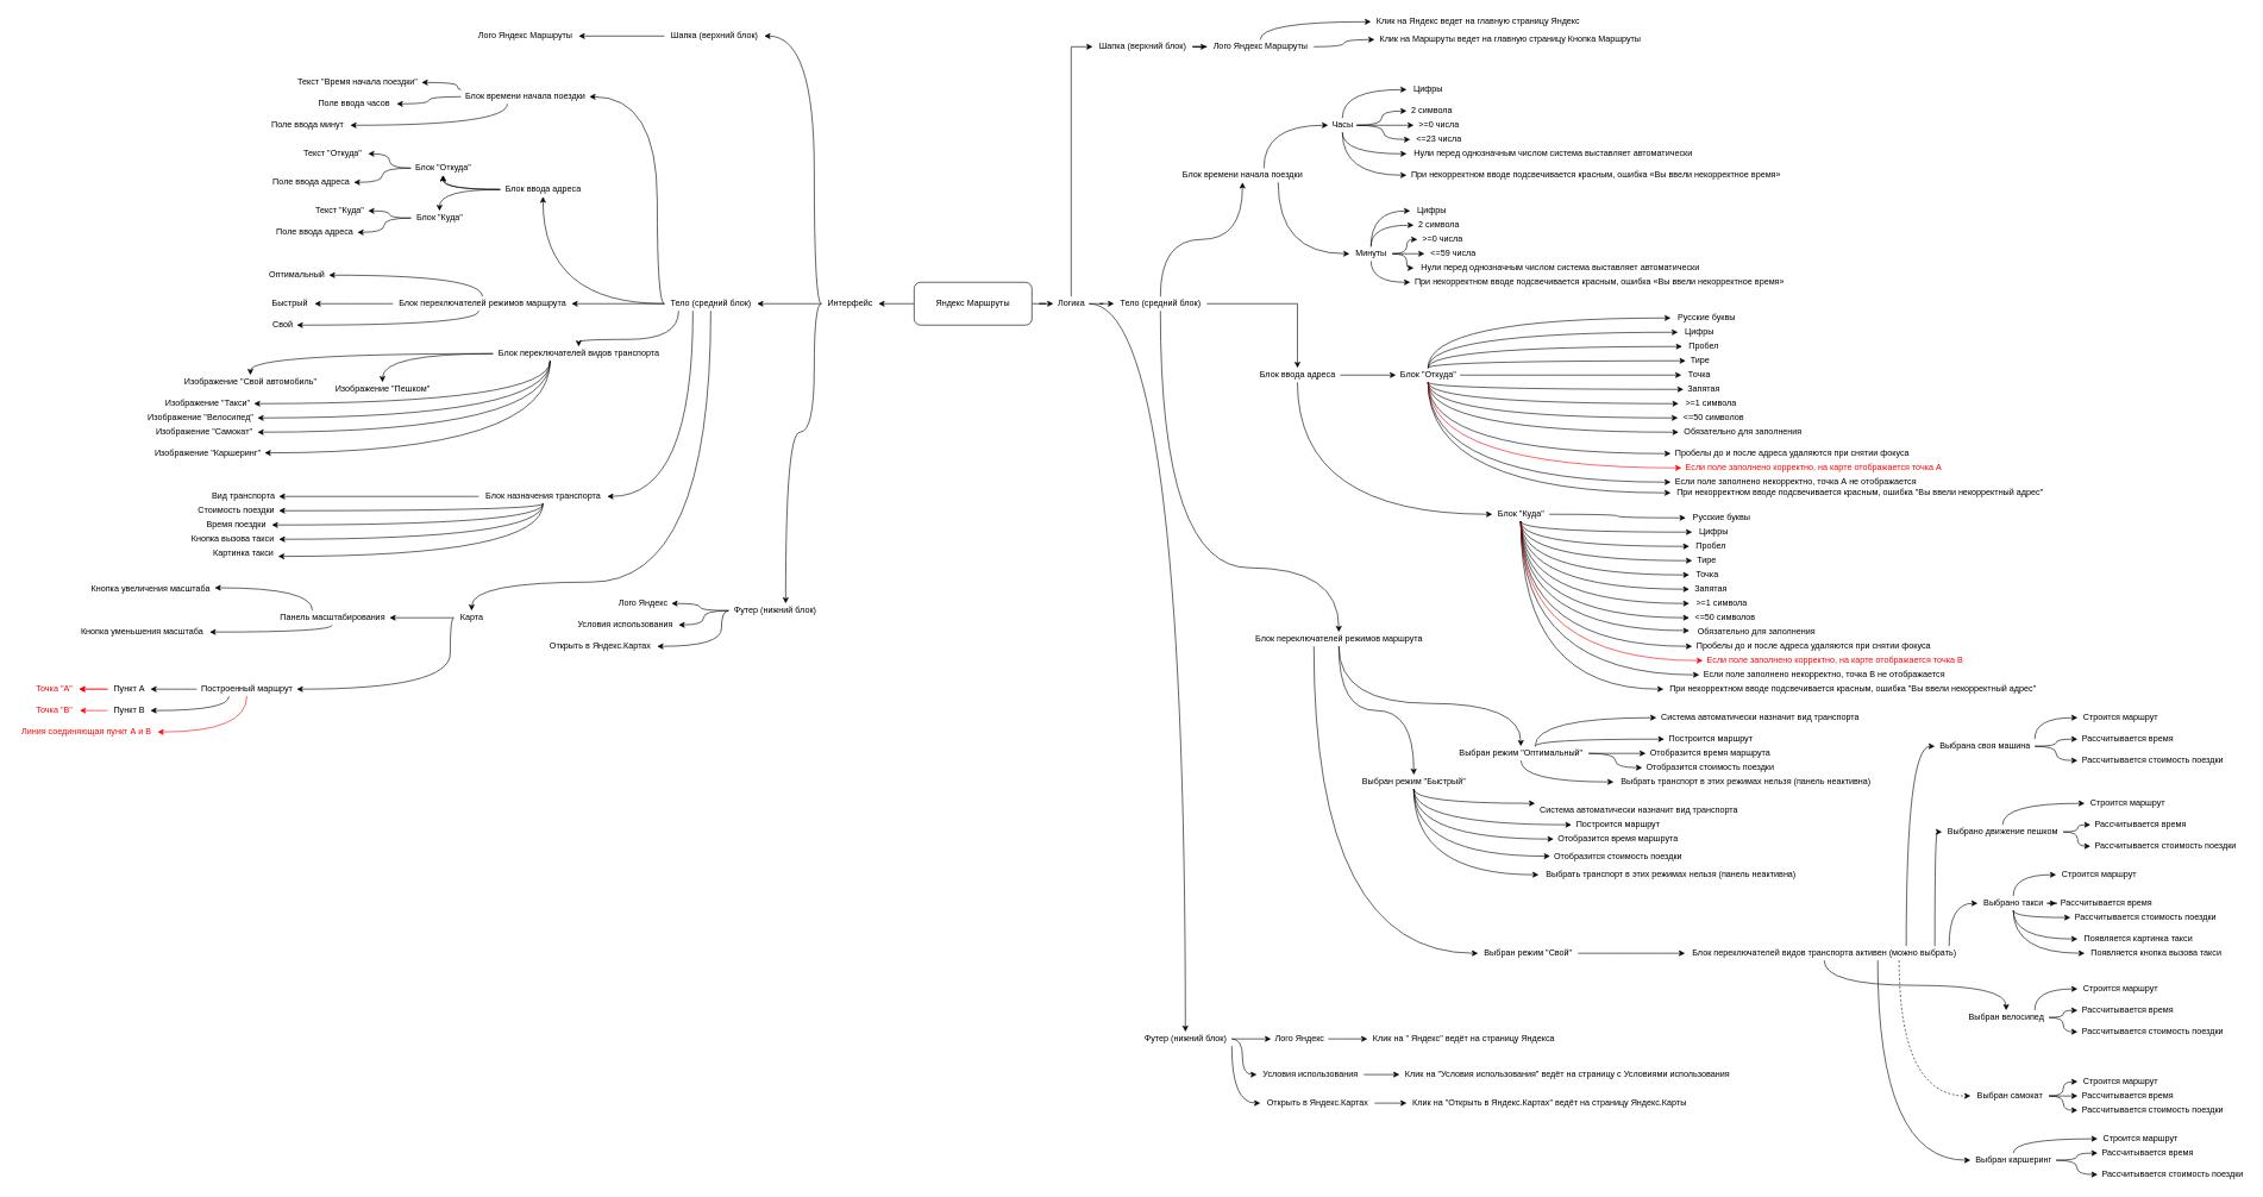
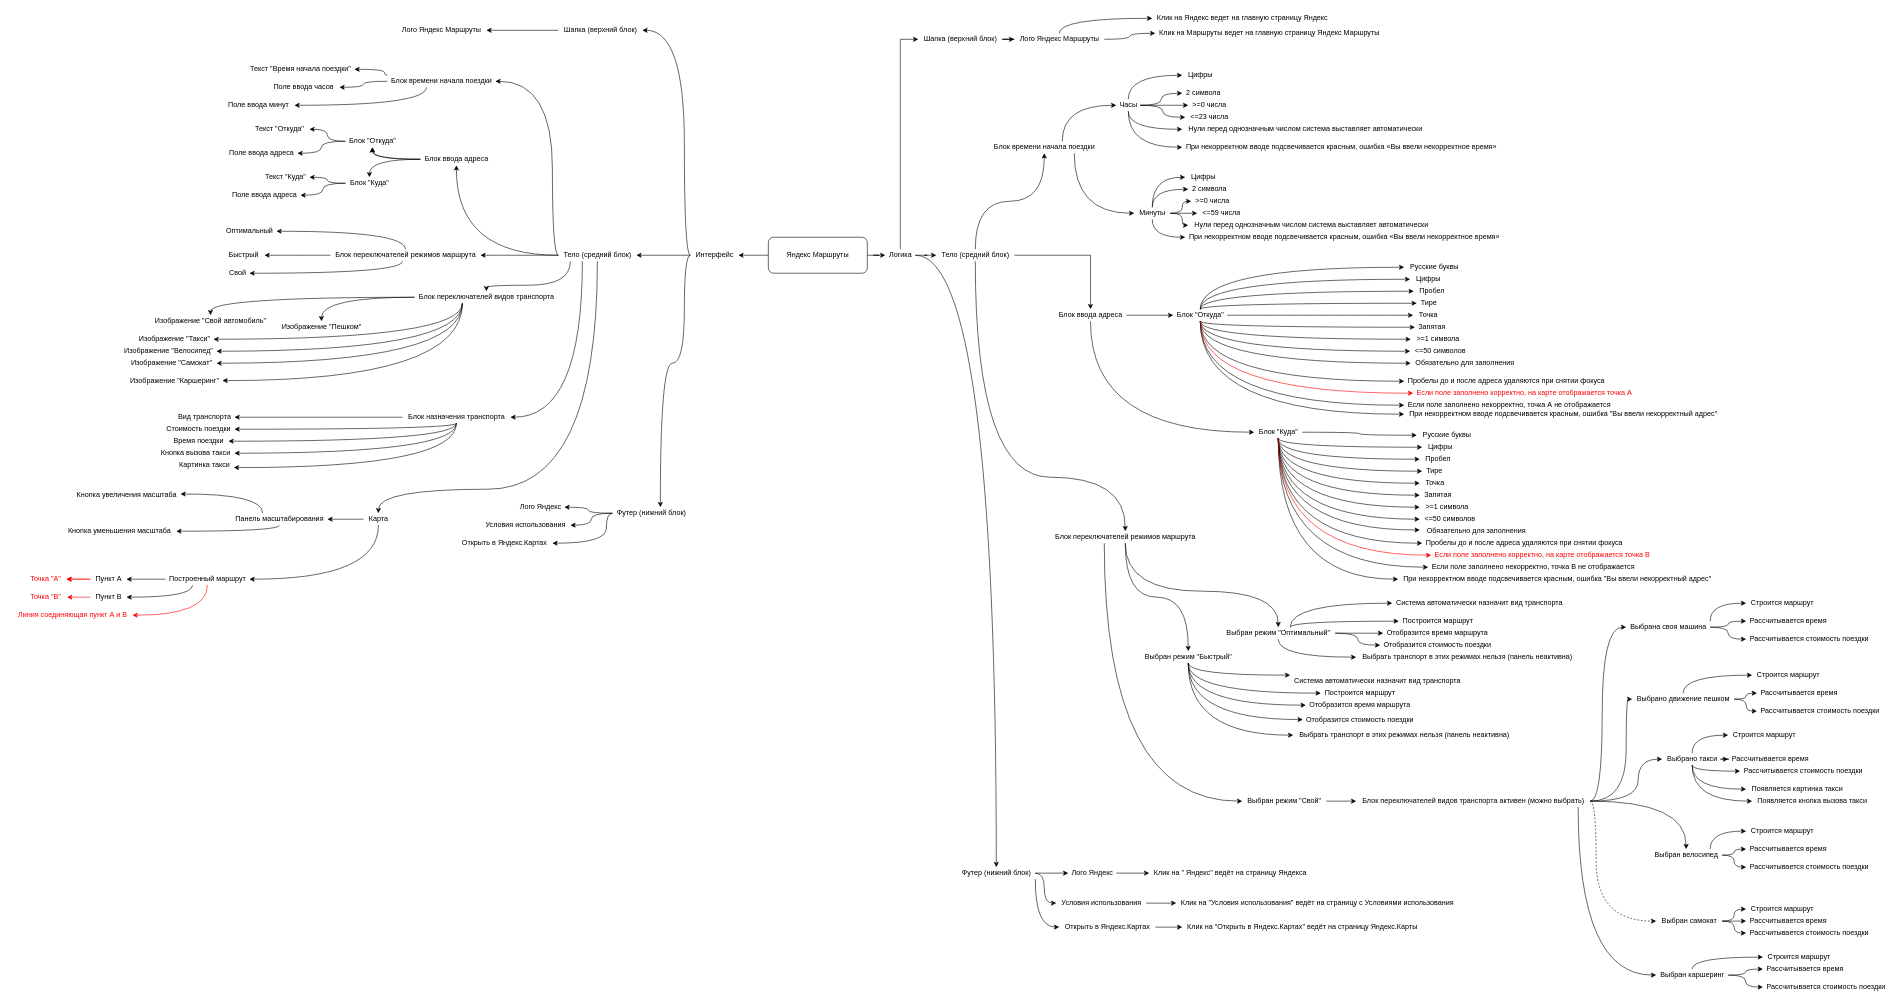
- <mxCell id="87" value="Клик на Маршруты ведет на главную страницу Кнопка Маршруты" style="text;html=1;align=center;verticalAlign=middle;resizable=0;points=[];autosize=1;" parent="1" vertex="1"><mxGeometry x="1925" y="45" width="380" height="20" as="geometry" /></mxCell>
+ <mxCell id="87" value="Клик на Маршруты ведет на главную страницу Яндекс Маршруты" style="text;html=1;align=center;verticalAlign=middle;resizable=0;points=[];autosize=1;" parent="1" vertex="1"><mxGeometry x="1925" y="45" width="380" height="20" as="geometry" /></mxCell>
- <mxCell id="24" value="Поле ввода часов" style="text;html=1;align=center;verticalAlign=middle;resizable=0;points=[];autosize=1;" parent="1" vertex="1"><mxGeometry x="435" y="135" width="120" height="20" as="geometry" /></mxCell>
+ <mxCell id="24" value="Поле ввода часов" style="text;html=1;align=center;verticalAlign=middle;resizable=0;points=[];autosize=1;" parent="1" vertex="1"><mxGeometry x="445" y="135" width="120" height="20" as="geometry" /></mxCell>
- <mxCell id="261" value="Карта" style="text;html=1;align=center;verticalAlign=middle;resizable=0;points=[];autosize=1;rounded=0;" parent="1" vertex="1"><mxGeometry x="635" y="855" width="50" height="20" as="geometry" /></mxCell>
+ <mxCell id="261" value="Карта" style="text;html=1;align=center;verticalAlign=middle;resizable=0;points=[];autosize=1;rounded=0;" parent="1" vertex="1"><mxGeometry x="605" y="855" width="50" height="20" as="geometry" /></mxCell>
- <mxCell id="200" value="Блок переключателей видов транспорта активен (можно выбрать)" style="text;html=1;align=center;verticalAlign=middle;resizable=0;points=[];autosize=1;" parent="1" vertex="1"><mxGeometry x="2360" y="1325" width="390" height="20" as="geometry" /></mxCell>
+ <mxCell id="200" value="Блок переключателей видов транспорта активен (можно выбрать)" style="text;html=1;align=center;verticalAlign=middle;resizable=0;points=[];autosize=1;" parent="1" vertex="1"><mxGeometry x="2260" y="1325" width="390" height="20" as="geometry" /></mxCell>
